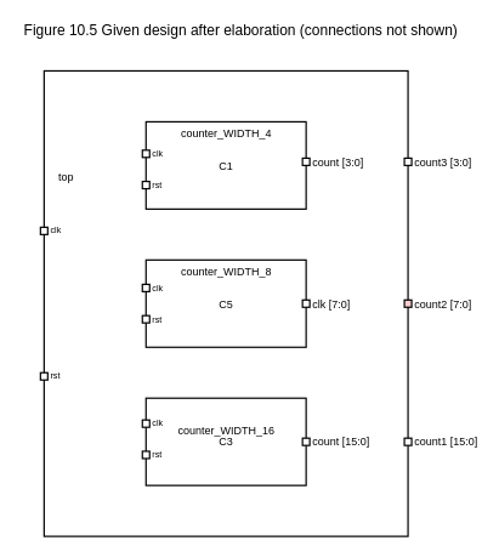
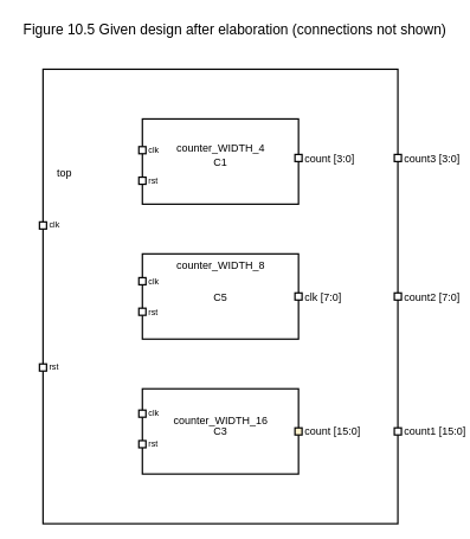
- <mxCell id="7" value="counter_WIDTH_4" style="text;html=1;align=center;verticalAlign=middle;resizable=0;points=[];autosize=1;strokeColor=none;fillColor=none;fontSize=15;strokeWidth=2;" vertex="1" parent="1"><mxGeometry x="235" y="167" width="150" height="30" as="geometry" /></mxCell>
+ <mxCell id="7" value="counter_WIDTH_4" style="text;html=1;align=center;verticalAlign=middle;resizable=0;points=[];autosize=1;strokeColor=none;fillColor=none;fontSize=15;strokeWidth=2;" vertex="1" parent="1"><mxGeometry x="235" y="192" width="150" height="30" as="geometry" /></mxCell>
- <mxCell id="23" value="&lt;span style=&quot;font-size: 15px; text-align: center;&quot;&gt;count2 [7:0]&lt;/span&gt;" style="fontStyle=0;labelPosition=right;verticalLabelPosition=middle;align=left;verticalAlign=middle;spacingLeft=2;html=1;strokeWidth=2;fillColor=#f8cecc;" vertex="1" parent="1"><mxGeometry x="555" y="412" width="10" height="10" as="geometry" /></mxCell>
+ <mxCell id="23" value="&lt;span style=&quot;font-size: 15px; text-align: center;&quot;&gt;count2 [7:0]&lt;/span&gt;" style="fontStyle=0;labelPosition=right;verticalLabelPosition=middle;align=left;verticalAlign=middle;spacingLeft=2;html=1;strokeWidth=2;" vertex="1" parent="1"><mxGeometry x="555" y="412" width="10" height="10" as="geometry" /></mxCell>
- <mxCell id="20" value="&lt;span style=&quot;font-size: 15px; text-align: center;&quot;&gt;count [15:0]&lt;/span&gt;" style="fontStyle=0;labelPosition=right;verticalLabelPosition=middle;align=left;verticalAlign=middle;spacingLeft=2;html=1;strokeWidth=2;" vertex="1" parent="1"><mxGeometry x="415" y="602" width="10" height="10" as="geometry" /></mxCell>
+ <mxCell id="20" value="&lt;span style=&quot;font-size: 15px; text-align: center;&quot;&gt;count [15:0]&lt;/span&gt;" style="fontStyle=0;labelPosition=right;verticalLabelPosition=middle;align=left;verticalAlign=middle;spacingLeft=2;html=1;strokeWidth=2;fillColor=#fff2cc;" vertex="1" parent="1"><mxGeometry x="415" y="602" width="10" height="10" as="geometry" /></mxCell>
